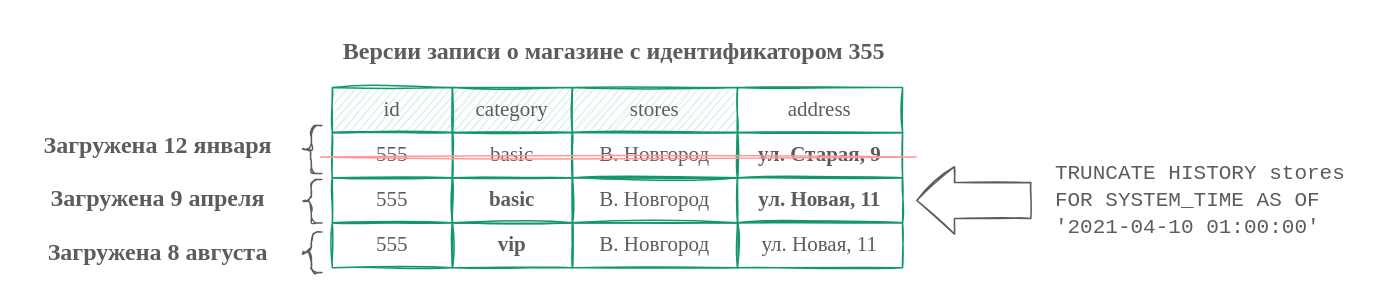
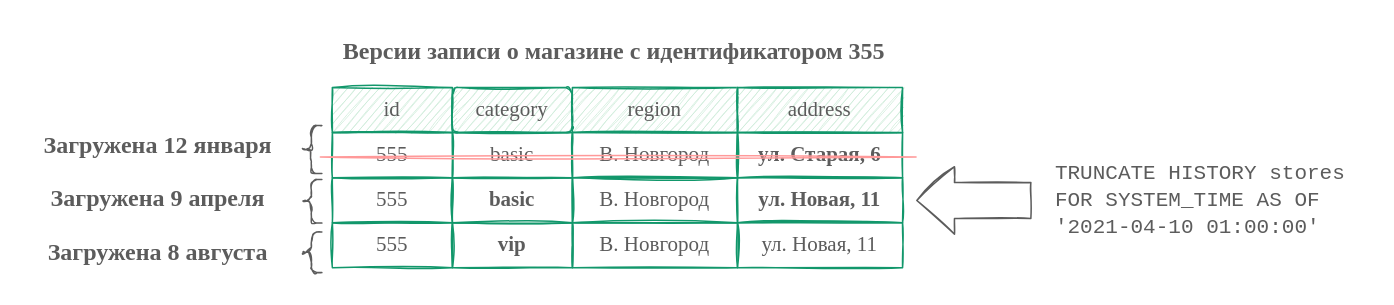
- <mxCell id="3" value="&lt;font color=&quot;#5c5c5c&quot; style=&quot;font-size: 14px&quot;&gt;&lt;span&gt;&lt;span style=&quot;font-weight: normal&quot;&gt;category&lt;/span&gt;&lt;br&gt;&lt;/span&gt;&lt;/font&gt;" style="rounded=0;whiteSpace=wrap;html=1;fontStyle=1;sketch=1;fontFamily=Comic Sans MS;strokeColor=#12976B;fillColor=#CCEBD8;" parent="1" vertex="1"><mxGeometry x="301" y="57.75" width="80" height="30" as="geometry" /></mxCell>
+ <mxCell id="3" value="&lt;font color=&quot;#5c5c5c&quot; style=&quot;font-size: 14px&quot;&gt;&lt;span&gt;&lt;span style=&quot;font-weight: normal&quot;&gt;category&lt;/span&gt;&lt;br&gt;&lt;/span&gt;&lt;/font&gt;" style="whiteSpace=wrap;html=1;fontStyle=1;sketch=1;fontFamily=Comic Sans MS;strokeColor=#12976B;fillColor=#CCEBD8;rounded=1;" parent="1" vertex="1"><mxGeometry x="301" y="57.75" width="80" height="30" as="geometry" /></mxCell>
- <mxCell id="4" value="&lt;font color=&quot;#5c5c5c&quot; style=&quot;font-size: 14px&quot;&gt;&lt;span&gt;&lt;span style=&quot;font-weight: normal&quot;&gt;stores&lt;/span&gt;&lt;br&gt;&lt;/span&gt;&lt;/font&gt;" style="rounded=0;whiteSpace=wrap;html=1;fontStyle=1;sketch=1;fontFamily=Comic Sans MS;strokeColor=#12976B;fillColor=#CCEBD8;" parent="1" vertex="1"><mxGeometry x="381" y="57.75" width="110" height="30" as="geometry" /></mxCell>
+ <mxCell id="4" value="&lt;font color=&quot;#5c5c5c&quot; style=&quot;font-size: 14px&quot;&gt;&lt;span&gt;&lt;span style=&quot;font-weight: normal&quot;&gt;region&lt;/span&gt;&lt;br&gt;&lt;/span&gt;&lt;/font&gt;" style="rounded=0;whiteSpace=wrap;html=1;fontStyle=1;sketch=1;fontFamily=Comic Sans MS;strokeColor=#12976B;fillColor=#CCEBD8;" parent="1" vertex="1"><mxGeometry x="381" y="57.75" width="110" height="30" as="geometry" /></mxCell>
- <mxCell id="5" value="&lt;font color=&quot;#5c5c5c&quot; style=&quot;font-size: 14px&quot;&gt;&lt;span&gt;&lt;span style=&quot;font-weight: normal&quot;&gt;address&lt;/span&gt;&lt;br&gt;&lt;/span&gt;&lt;/font&gt;" style="rounded=0;whiteSpace=wrap;html=1;fontStyle=1;sketch=1;fontFamily=Comic Sans MS;strokeColor=#12976B;fillColor=#ffffff;" parent="1" vertex="1"><mxGeometry x="491" y="57.75" width="110" height="30" as="geometry" /></mxCell>
+ <mxCell id="5" value="&lt;font color=&quot;#5c5c5c&quot; style=&quot;font-size: 14px&quot;&gt;&lt;span&gt;&lt;span style=&quot;font-weight: normal&quot;&gt;address&lt;/span&gt;&lt;br&gt;&lt;/span&gt;&lt;/font&gt;" style="rounded=0;whiteSpace=wrap;html=1;fontStyle=1;sketch=1;fontFamily=Comic Sans MS;strokeColor=#12976B;fillColor=#CCEBD8;" parent="1" vertex="1"><mxGeometry x="491" y="57.75" width="110" height="30" as="geometry" /></mxCell>
- <mxCell id="10" value="&lt;font color=&quot;#5c5c5c&quot; style=&quot;font-size: 14px&quot;&gt;&lt;span&gt;&lt;b&gt;ул. Старая, 9&lt;/b&gt;&lt;br&gt;&lt;/span&gt;&lt;/font&gt;" style="rounded=0;whiteSpace=wrap;html=1;fontStyle=0;sketch=1;fontFamily=Comic Sans MS;strokeColor=#12976B;fillColor=none;" parent="1" vertex="1"><mxGeometry x="491" y="87.75" width="110" height="30" as="geometry" /></mxCell>
+ <mxCell id="10" value="&lt;font color=&quot;#5c5c5c&quot; style=&quot;font-size: 14px&quot;&gt;&lt;span&gt;&lt;b&gt;ул. Старая, 6&lt;/b&gt;&lt;br&gt;&lt;/span&gt;&lt;/font&gt;" style="rounded=0;whiteSpace=wrap;html=1;fontStyle=0;sketch=1;fontFamily=Comic Sans MS;strokeColor=#12976B;fillColor=none;" parent="1" vertex="1"><mxGeometry x="491" y="87.75" width="110" height="30" as="geometry" /></mxCell>
